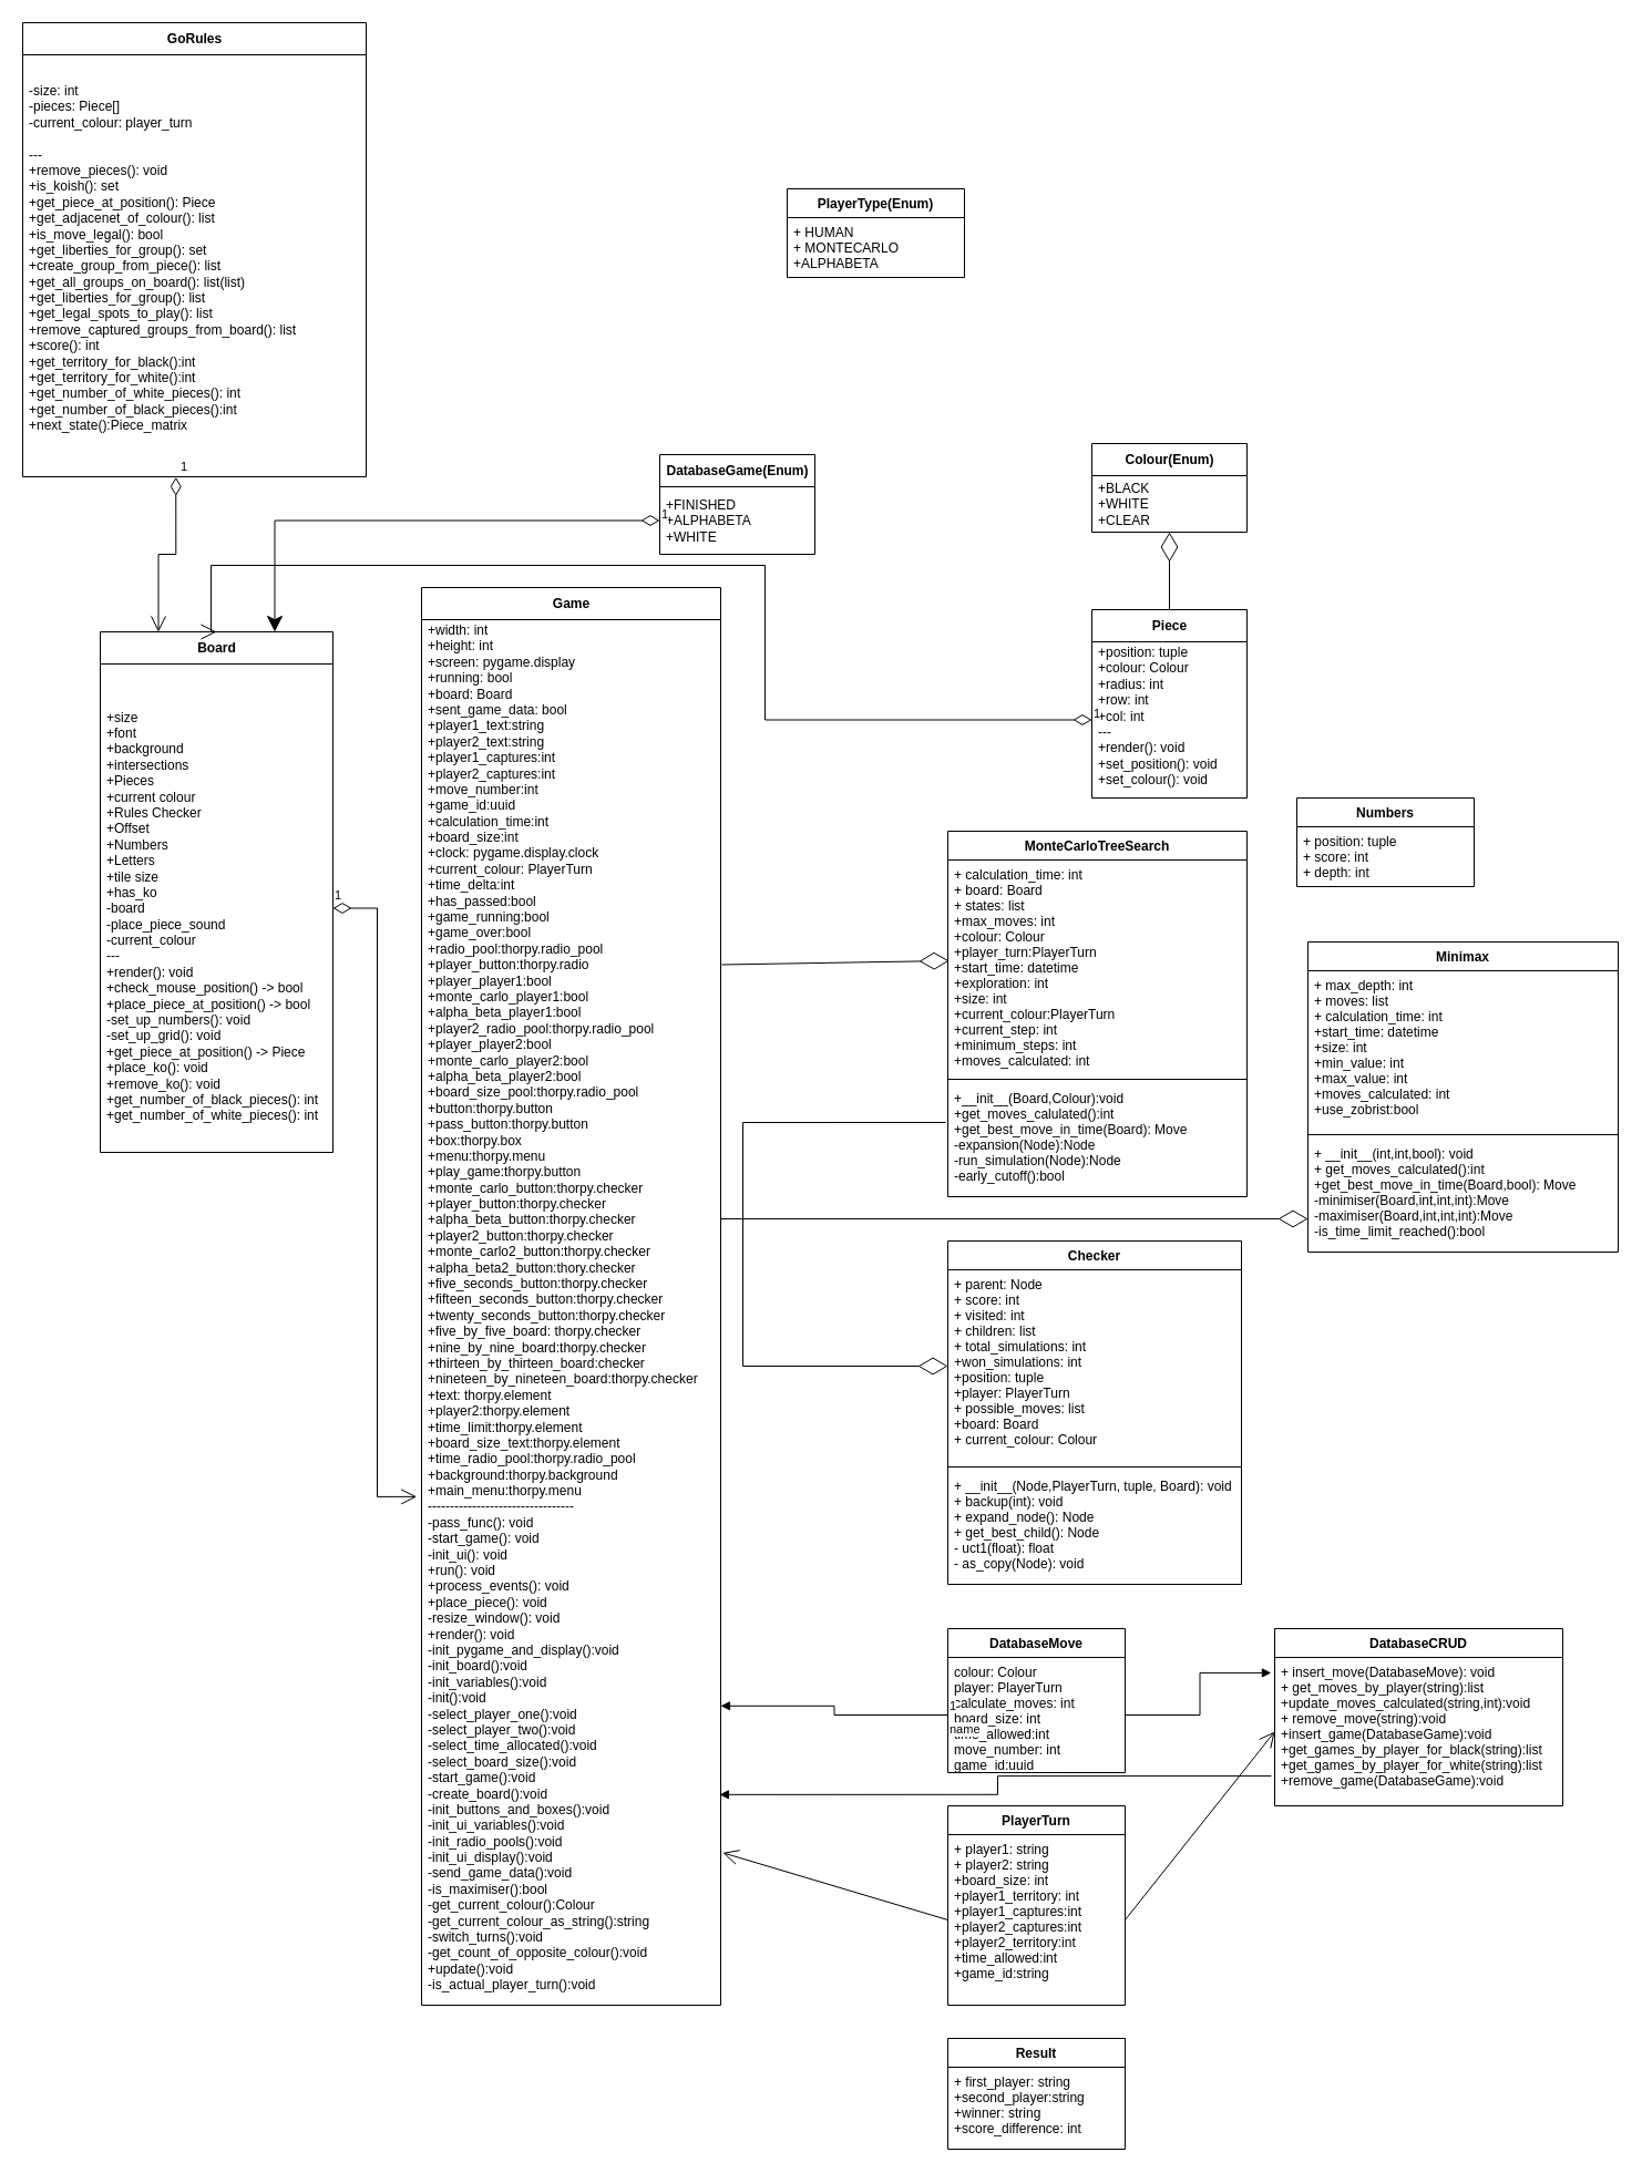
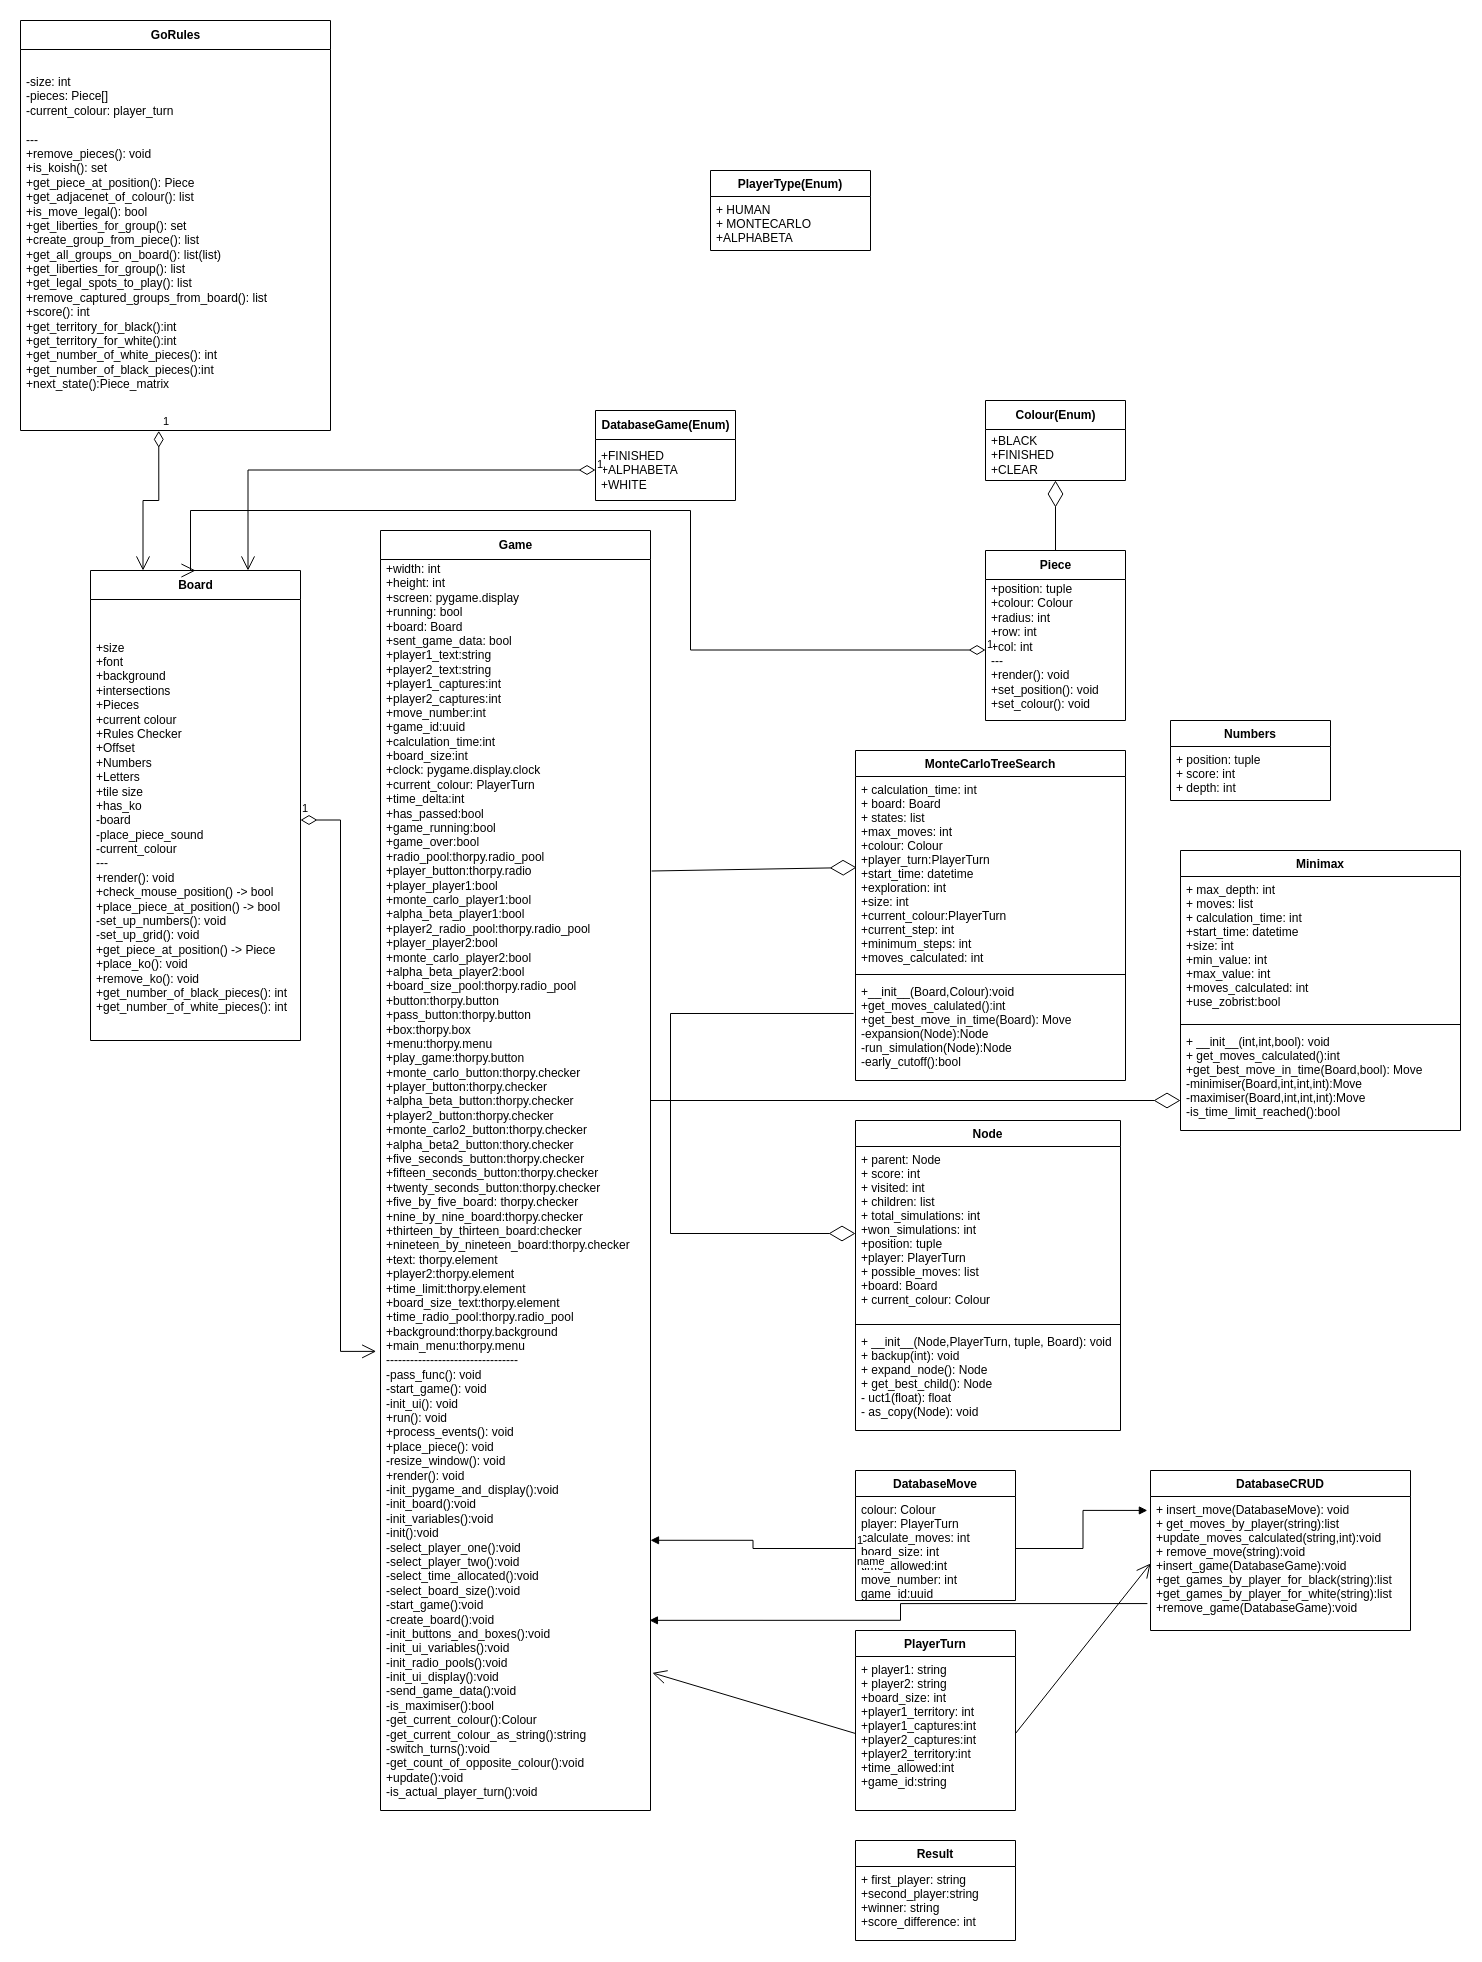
- <mxCell id="11" value="&lt;div&gt;+BLACK&lt;/div&gt;&lt;div&gt;+WHITE&lt;/div&gt;&lt;div&gt;+CLEAR&lt;br&gt;&lt;/div&gt;" style="text;html=1;strokeColor=none;fillColor=none;align=left;verticalAlign=middle;spacingLeft=4;spacingRight=4;overflow=hidden;rotatable=0;points=[[0,0.5],[1,0.5]];portConstraint=eastwest;" parent="10" vertex="1"><mxGeometry y="29" width="140" height="51" as="geometry" /></mxCell>
+ <mxCell id="11" value="&lt;div&gt;+BLACK&lt;/div&gt;&lt;div&gt;+FINISHED&lt;/div&gt;&lt;div&gt;+CLEAR&lt;br&gt;&lt;/div&gt;" style="text;html=1;strokeColor=none;fillColor=none;align=left;verticalAlign=middle;spacingLeft=4;spacingRight=4;overflow=hidden;rotatable=0;points=[[0,0.5],[1,0.5]];portConstraint=eastwest;" parent="10" vertex="1"><mxGeometry y="29" width="140" height="51" as="geometry" /></mxCell>
- <mxCell id="17" value="1" style="endArrow=classic;html=1;endSize=12;startArrow=diamondThin;startSize=14;startFill=0;edgeStyle=orthogonalEdgeStyle;align=left;verticalAlign=bottom;rounded=0;entryX=0.75;entryY=0;entryDx=0;entryDy=0;" parent="1" source="7" target="2" edge="1"><mxGeometry x="-1" y="3" relative="1" as="geometry"><mxPoint x="190" y="530" as="sourcePoint" /><mxPoint x="350" y="530" as="targetPoint" /></mxGeometry></mxCell>
+ <mxCell id="17" value="1" style="endArrow=open;html=1;endSize=12;startArrow=diamondThin;startSize=14;startFill=0;edgeStyle=orthogonalEdgeStyle;align=left;verticalAlign=bottom;rounded=0;entryX=0.75;entryY=0;entryDx=0;entryDy=0;" parent="1" source="7" target="2" edge="1"><mxGeometry x="-1" y="3" relative="1" as="geometry"><mxPoint x="190" y="530" as="sourcePoint" /><mxPoint x="350" y="530" as="targetPoint" /></mxGeometry></mxCell>
- <mxCell id="27" value="Checker" style="swimlane;fontStyle=1;align=center;verticalAlign=top;childLayout=stackLayout;horizontal=1;startSize=26;horizontalStack=0;resizeParent=1;resizeParentMax=0;resizeLast=0;collapsible=1;marginBottom=0;" vertex="1" parent="1"><mxGeometry x="855" y="1120" width="265" height="310" as="geometry" /></mxCell>
+ <mxCell id="27" value="Node" style="swimlane;fontStyle=1;align=center;verticalAlign=top;childLayout=stackLayout;horizontal=1;startSize=26;horizontalStack=0;resizeParent=1;resizeParentMax=0;resizeLast=0;collapsible=1;marginBottom=0;" vertex="1" parent="1"><mxGeometry x="855" y="1120" width="265" height="310" as="geometry" /></mxCell>
